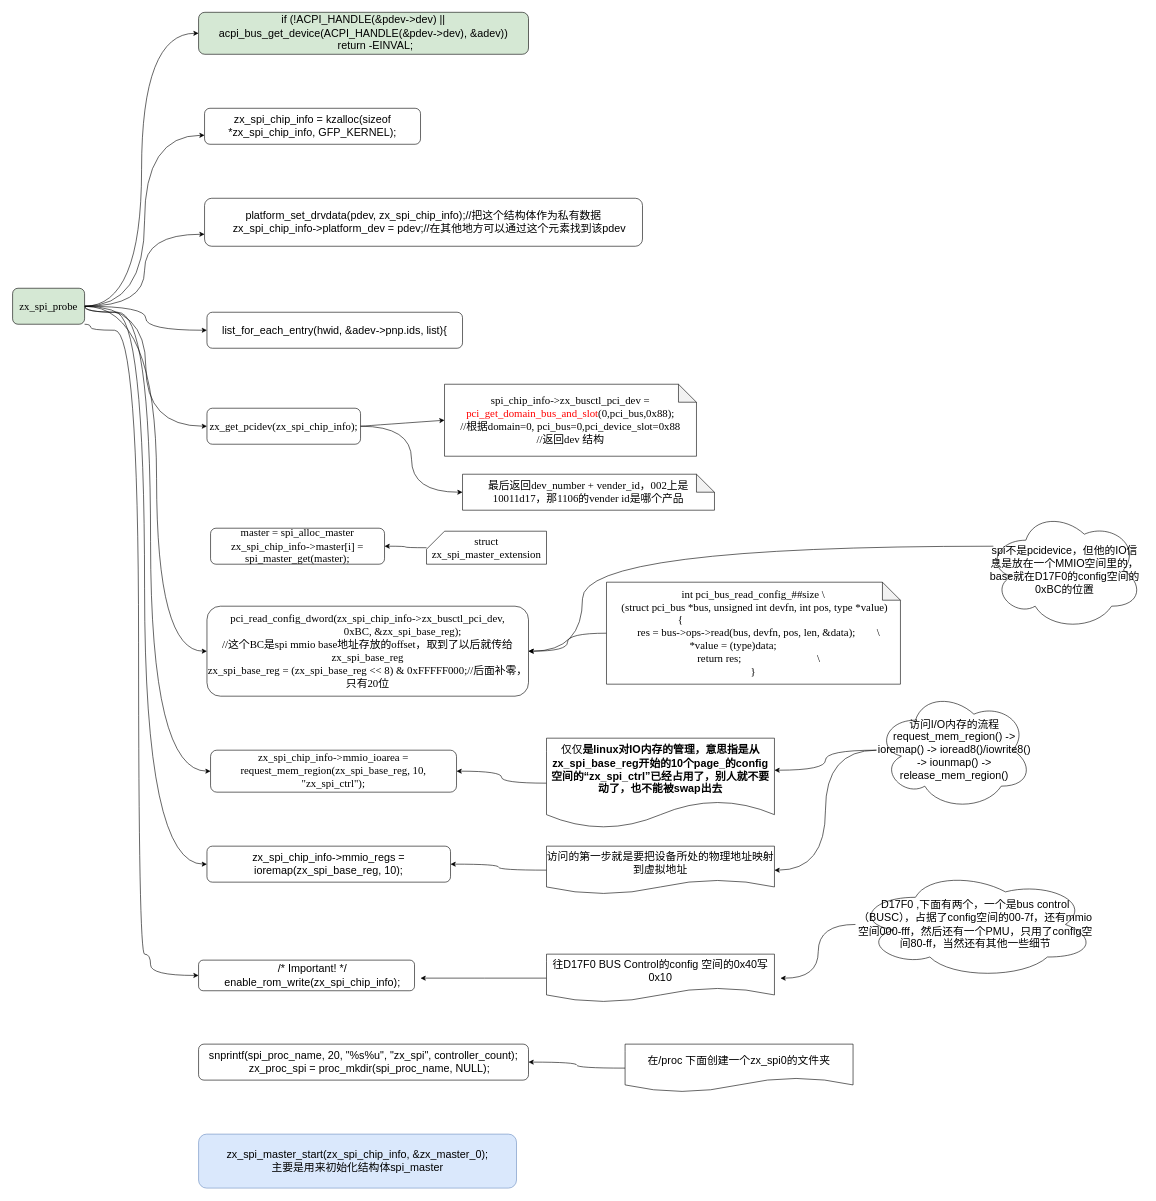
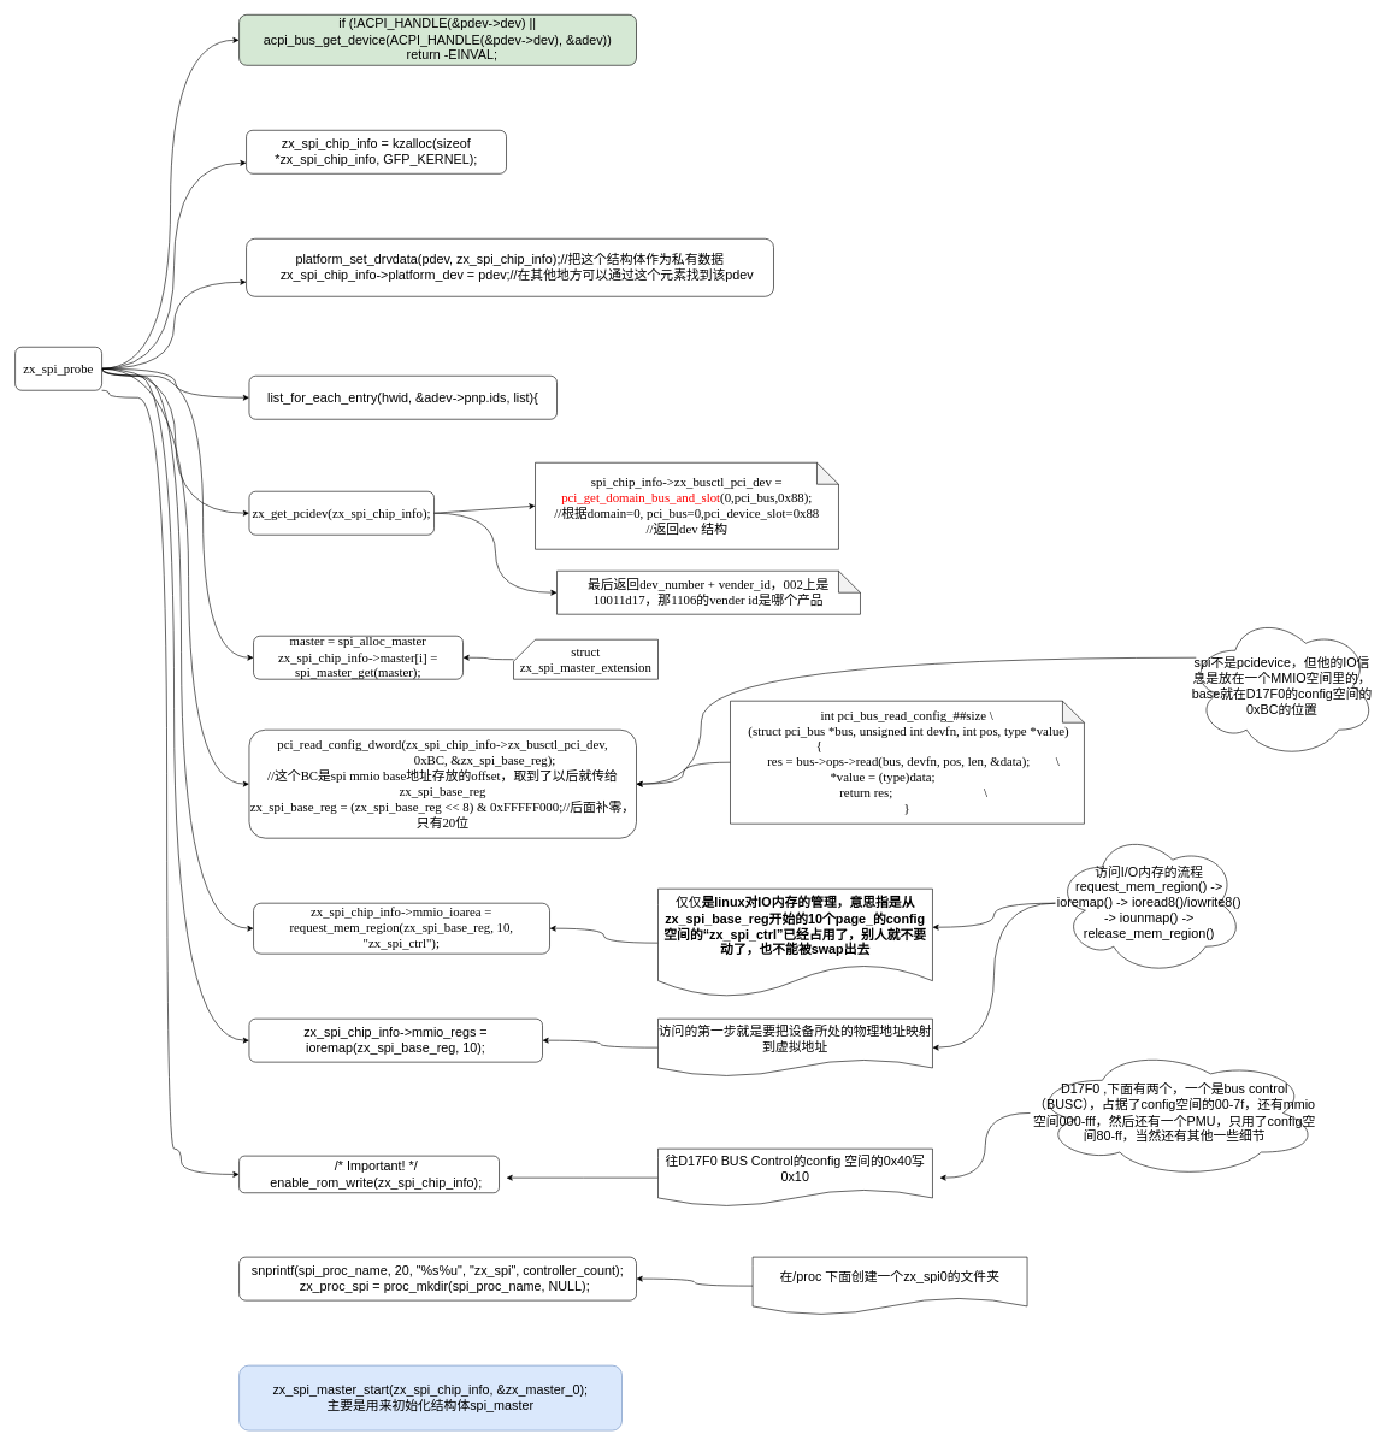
- <mxCell id="12" value="&lt;font style=&quot;font-size: 18px;&quot; face=&quot;Times New Roman&quot;&gt;zx_spi_probe&lt;/font&gt;" style="rounded=1;whiteSpace=wrap;html=1;fillColor=#d5e8d4;" parent="1" vertex="1"><mxGeometry x="20" y="480" width="120" height="60" as="geometry" /></mxCell>
+ <mxCell id="12" value="&lt;font style=&quot;font-size: 18px;&quot; face=&quot;Times New Roman&quot;&gt;zx_spi_probe&lt;/font&gt;" style="rounded=1;whiteSpace=wrap;html=1;" parent="1" vertex="1"><mxGeometry x="20" y="480" width="120" height="60" as="geometry" /></mxCell>
+ <mxCell id="3" style="edgeStyle=orthogonalEdgeStyle;curved=1;rounded=0;orthogonalLoop=1;jettySize=auto;html=1;exitX=1;exitY=0.5;exitDx=0;exitDy=0;entryX=0;entryY=0.5;entryDx=0;entryDy=0;fontFamily=Times New Roman;fontSize=18;fontColor=#000000;" parent="1" source="12" target="18" edge="1"><mxGeometry relative="1" as="geometry"><Array as="points"><mxPoint x="280" y="520" /><mxPoint x="280" y="910" /></Array></mxGeometry></mxCell>
